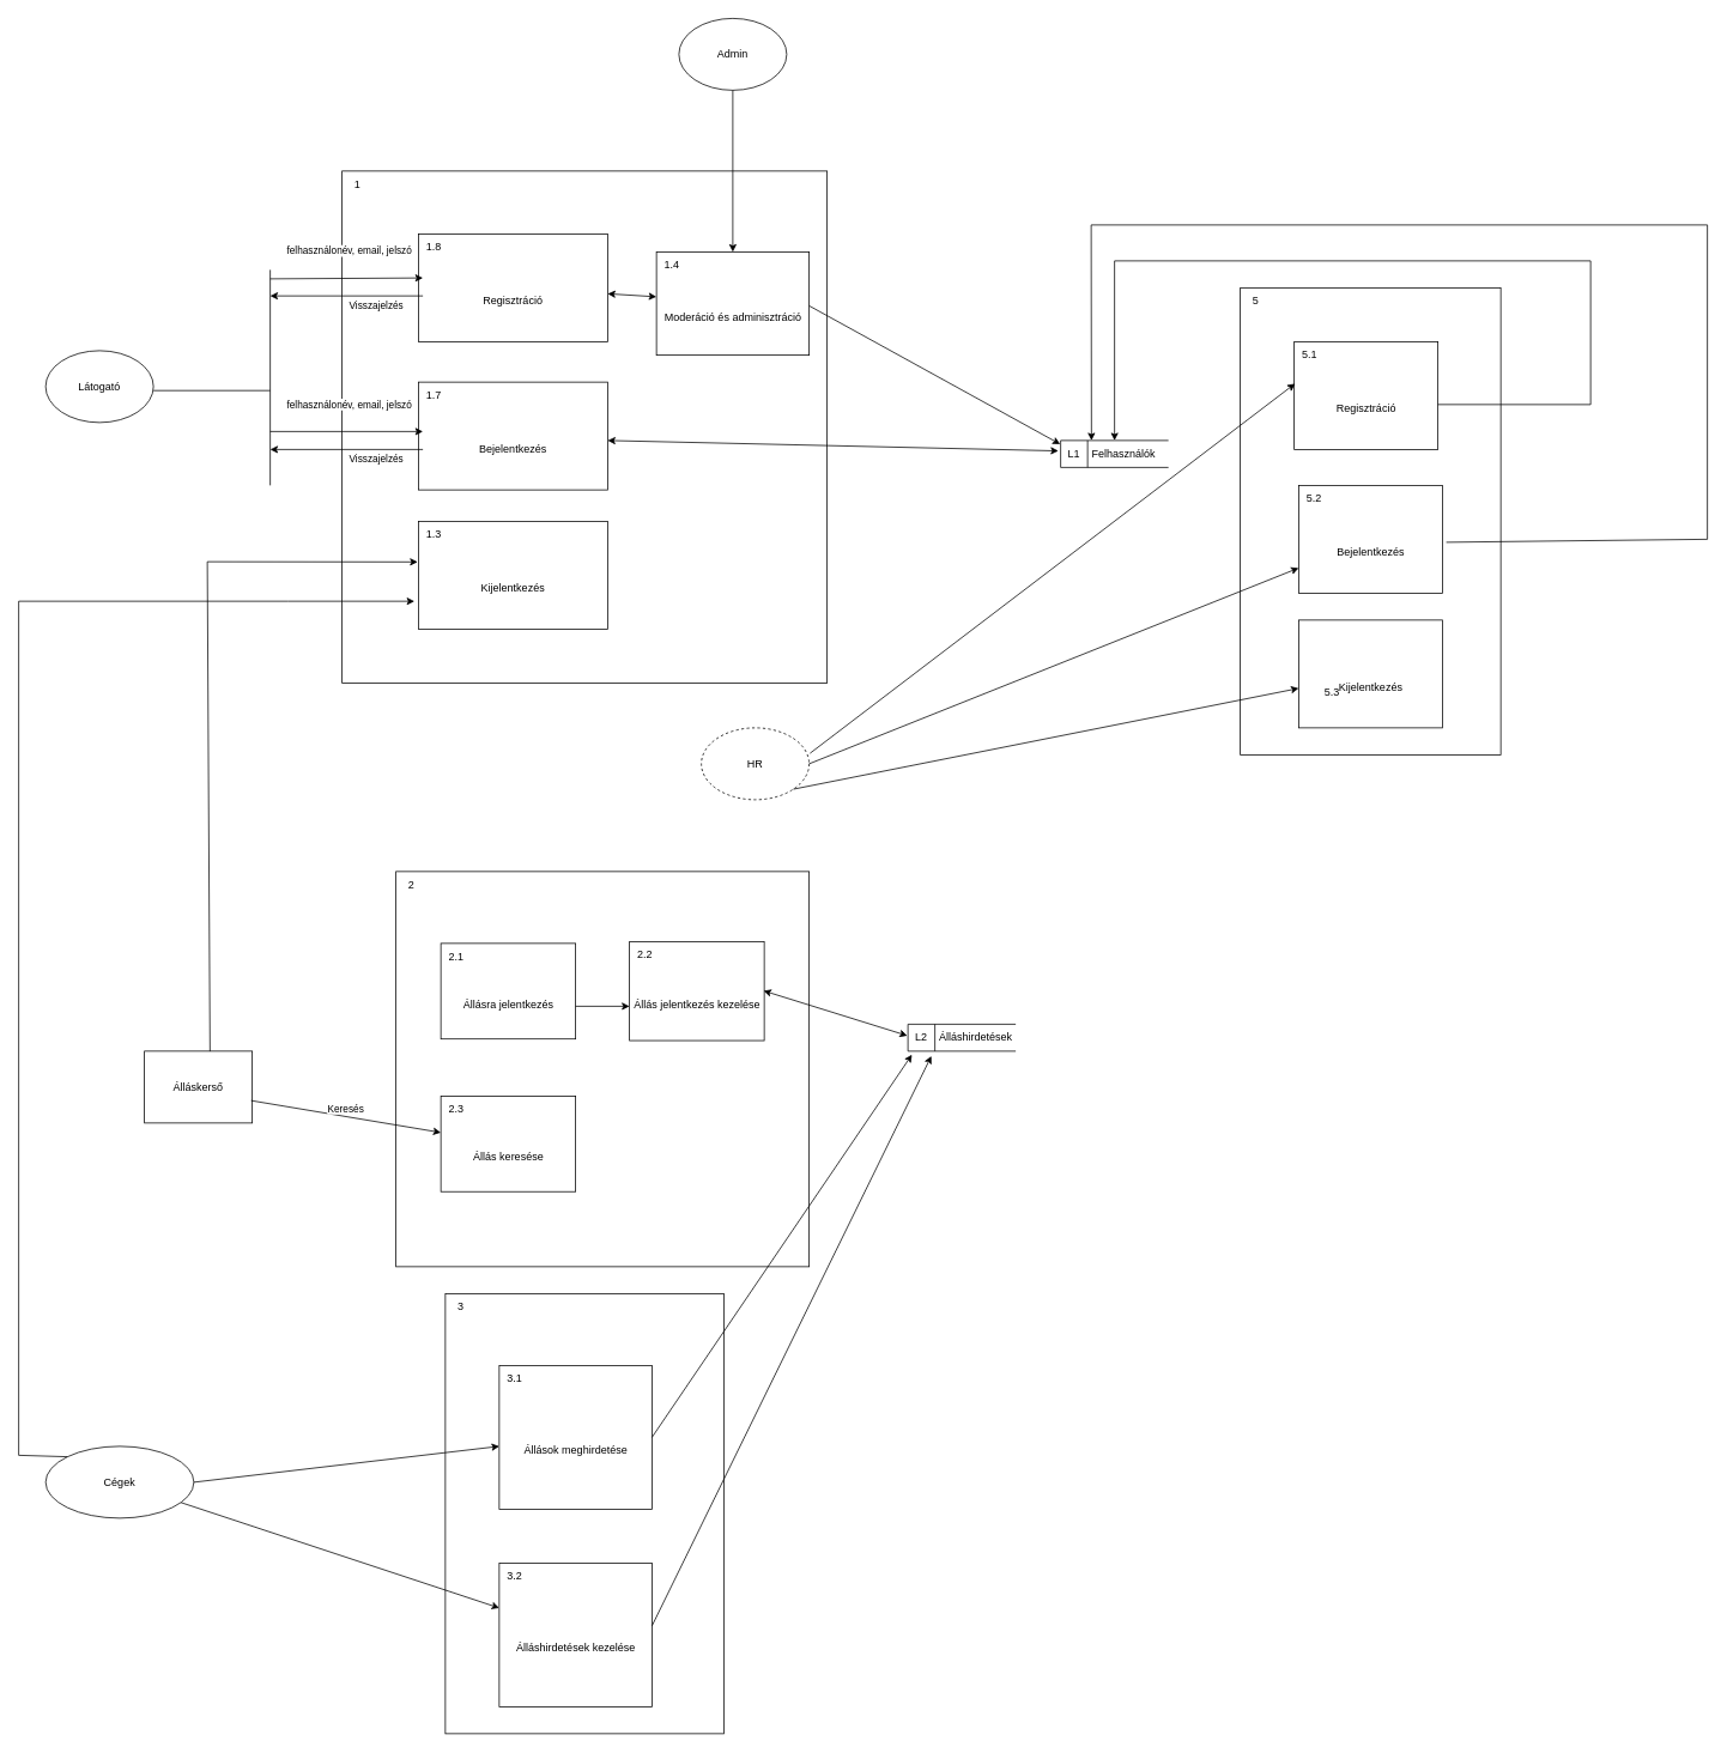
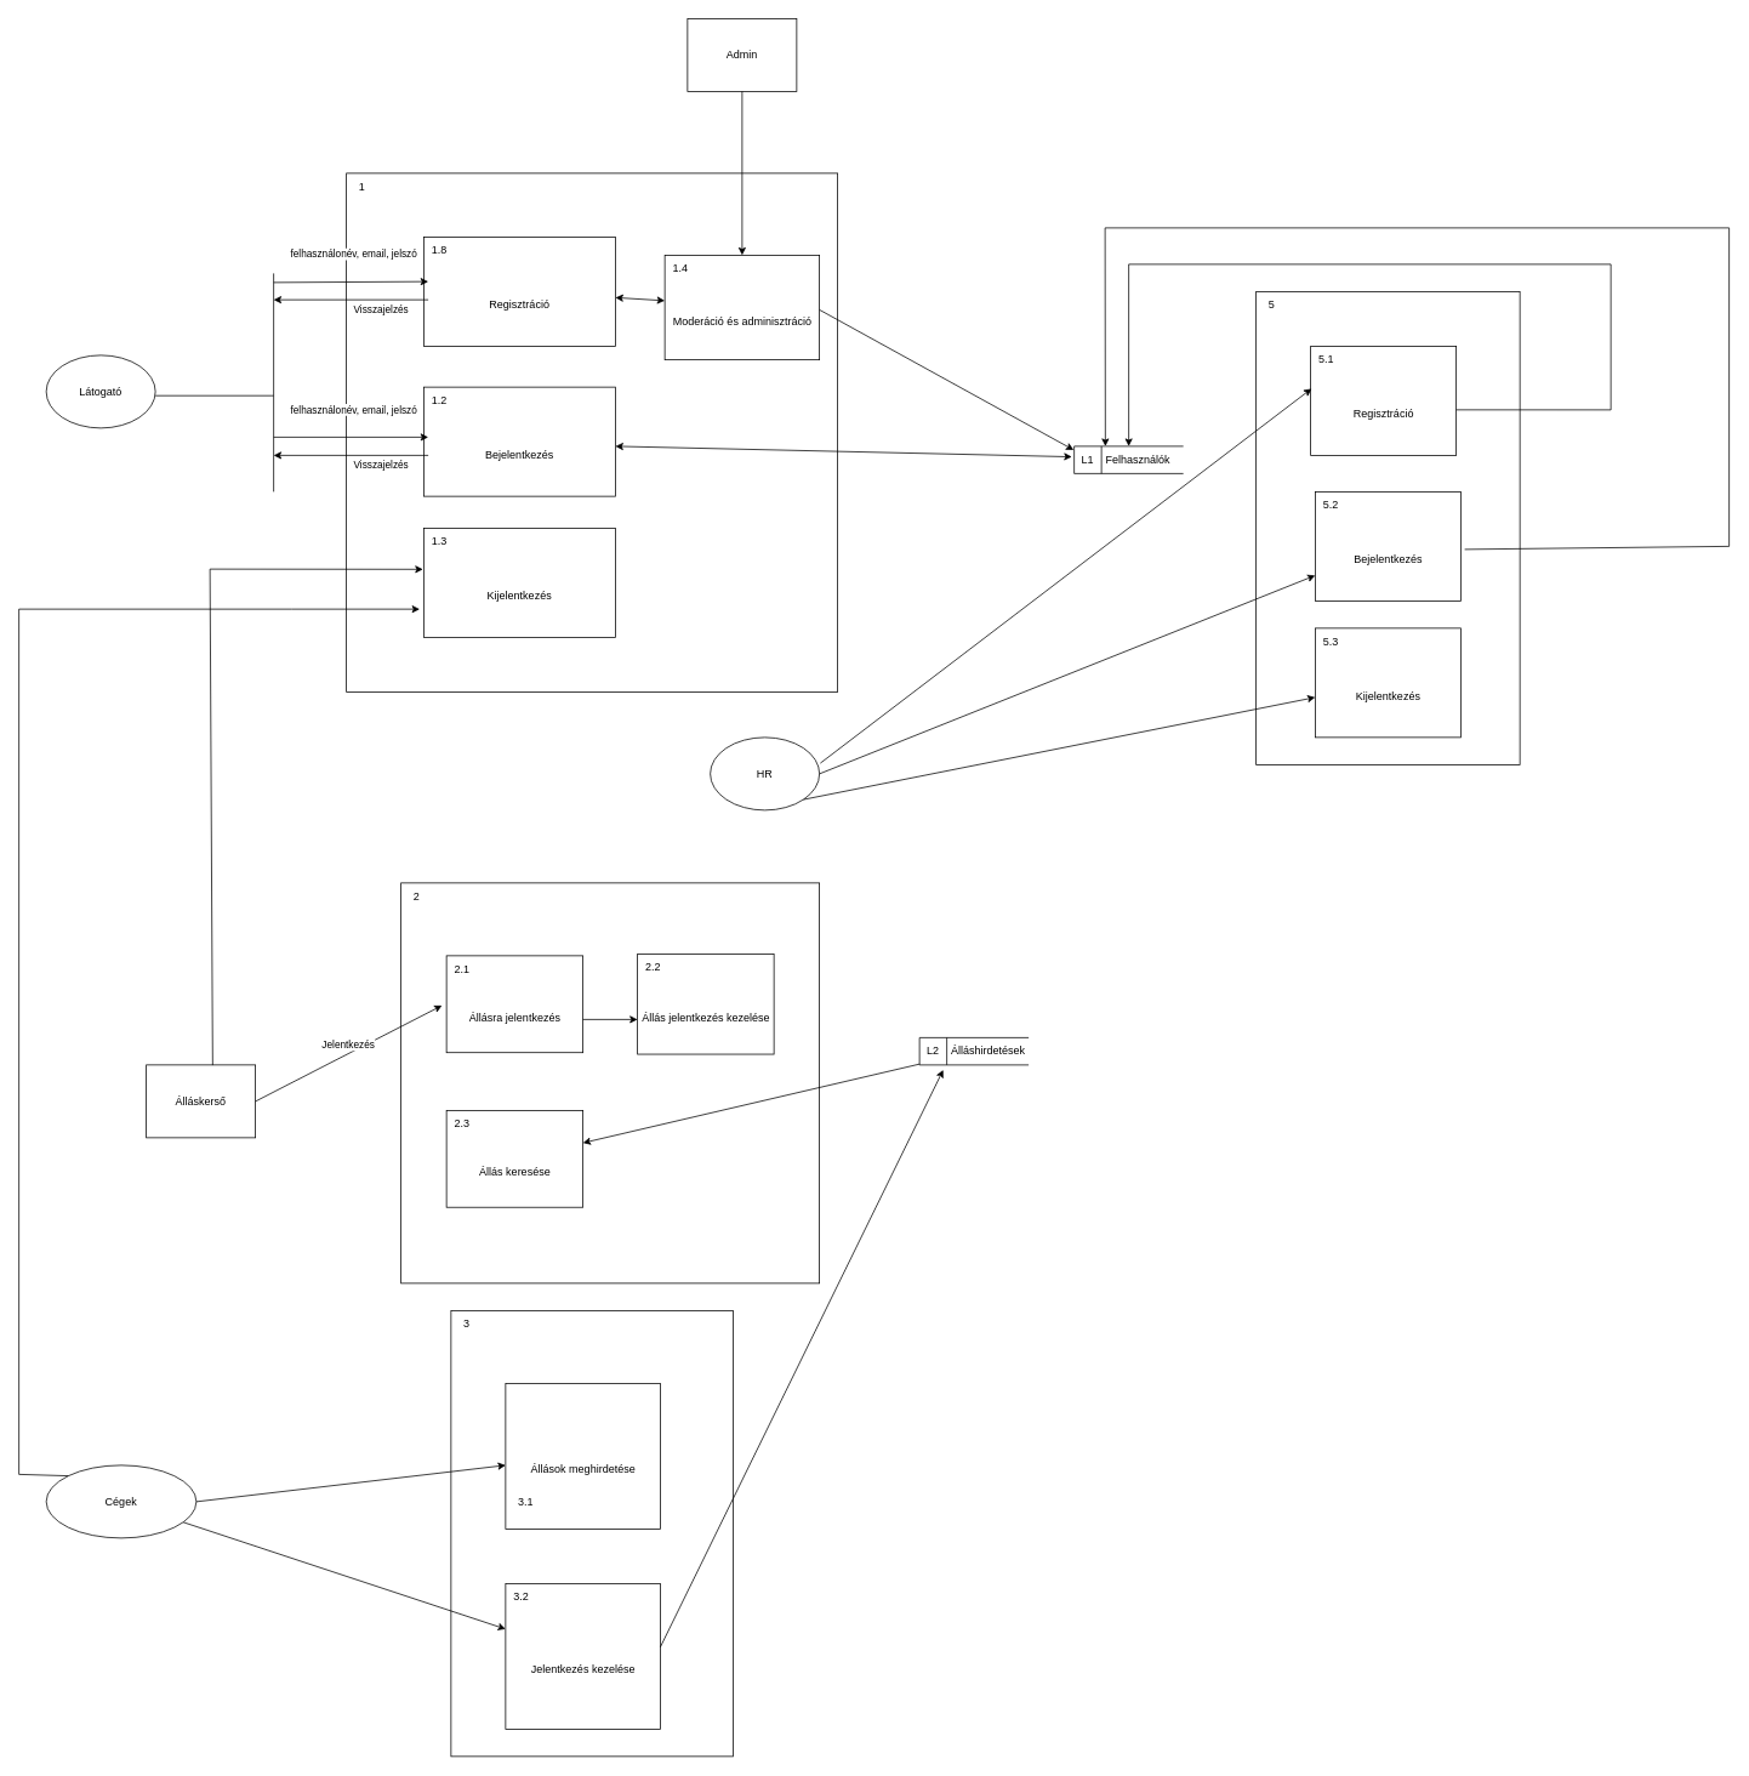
- <mxCell id="24" value="Admin" style="ellipse;whiteSpace=wrap;html=1;" vertex="1" parent="1"><mxGeometry x="755" y="20" width="120" height="80" as="geometry" /></mxCell>
+ <mxCell id="24" value="Admin" style="whiteSpace=wrap;html=1;rounded=0;" vertex="1" parent="1"><mxGeometry x="755" y="20" width="120" height="80" as="geometry" /></mxCell>
- <mxCell id="9" value="1.7" style="text;html=1;strokeColor=none;fillColor=none;align=center;verticalAlign=middle;whiteSpace=wrap;rounded=0;connectable=0;allowArrows=0;editable=1;movable=0;resizable=0;rotatable=0;deletable=0;locked=0;cloneable=0;" vertex="1" parent="8"><mxGeometry width="35" height="30" as="geometry" /></mxCell>
+ <mxCell id="9" value="1.2" style="text;html=1;strokeColor=none;fillColor=none;align=center;verticalAlign=middle;whiteSpace=wrap;rounded=0;connectable=0;allowArrows=0;editable=1;movable=0;resizable=0;rotatable=0;deletable=0;locked=0;cloneable=0;" vertex="1" parent="8"><mxGeometry width="35" height="30" as="geometry" /></mxCell>
- <mxCell id="78" value="5.3" style="text;html=1;strokeColor=none;fillColor=none;align=center;verticalAlign=middle;whiteSpace=wrap;rounded=0;connectable=0;allowArrows=0;editable=1;movable=0;resizable=0;rotatable=0;deletable=0;locked=0;cloneable=0;" vertex="1" parent="77"><mxGeometry x="20" y="65" width="35" height="30" as="geometry" /></mxCell>
+ <mxCell id="78" value="5.3" style="text;html=1;strokeColor=none;fillColor=none;align=center;verticalAlign=middle;whiteSpace=wrap;rounded=0;connectable=0;allowArrows=0;editable=1;movable=0;resizable=0;rotatable=0;deletable=0;locked=0;cloneable=0;" vertex="1" parent="77"><mxGeometry width="35" height="30" as="geometry" /></mxCell>
- <mxCell id="45" value="HR" style="ellipse;whiteSpace=wrap;html=1;dashed=1;" vertex="1" parent="1"><mxGeometry x="780" y="810" width="120" height="80" as="geometry" /></mxCell>
+ <mxCell id="45" value="HR" style="ellipse;whiteSpace=wrap;html=1;" vertex="1" parent="1"><mxGeometry x="780" y="810" width="120" height="80" as="geometry" /></mxCell>
- <mxCell id="65" value="" style="endArrow=classic;startArrow=classic;html=1;rounded=0;verticalAlign=bottom;entryX=-0.006;entryY=0.425;entryDx=0;entryDy=0;entryPerimeter=0;exitX=0.995;exitY=0.496;exitDx=0;exitDy=0;exitPerimeter=0;" edge="1" parent="1" source="38" target="42"><mxGeometry width="50" height="50" relative="1" as="geometry"><mxPoint x="790" y="1100" as="sourcePoint" /><mxPoint x="910" y="1100" as="targetPoint" /></mxGeometry></mxCell>
+ <mxCell id="48" value="Jelentkezés" style="endArrow=classic;html=1;rounded=0;verticalAlign=bottom;exitX=1;exitY=0.5;exitDx=0;exitDy=0;entryX=-0.033;entryY=0.514;entryDx=0;entryDy=0;entryPerimeter=0;" edge="1" parent="1" source="21" target="32"><mxGeometry width="50" height="50" relative="1" as="geometry"><mxPoint x="280" y="1265.49" as="sourcePoint" /><mxPoint x="555" y="1181.289" as="targetPoint" /></mxGeometry></mxCell>
+ <mxCell id="50" value="" style="endArrow=classic;html=1;rounded=0;verticalAlign=bottom;" edge="1" parent="1" source="42" target="35"><mxGeometry width="50" height="50" relative="1" as="geometry"><mxPoint x="718.446" y="1340.452" as="sourcePoint" /><mxPoint x="1130" y="1320" as="targetPoint" /></mxGeometry></mxCell>
- <mxCell id="49" value="Keresés" style="endArrow=classic;html=1;rounded=0;verticalAlign=bottom;exitX=0.989;exitY=0.688;exitDx=0;exitDy=0;exitPerimeter=0;" edge="1" parent="1" source="21" target="35"><mxGeometry width="50" height="50" relative="1" as="geometry"><mxPoint x="290" y="1220" as="sourcePoint" /><mxPoint x="555" y="1321.944" as="targetPoint" /></mxGeometry></mxCell>
- <mxCell id="64" value="" style="endArrow=classic;html=1;rounded=0;verticalAlign=bottom;entryX=0.037;entryY=1.131;entryDx=0;entryDy=0;entryPerimeter=0;exitX=1;exitY=0.5;exitDx=0;exitDy=0;exitPerimeter=0;" edge="1" parent="1" source="57" target="42"><mxGeometry width="50" height="50" relative="1" as="geometry"><mxPoint x="1450" y="960" as="sourcePoint" /><mxPoint x="1065.44" y="1230.26" as="targetPoint" /></mxGeometry></mxCell>
- <mxCell id="58" value="3.1" style="text;html=1;strokeColor=none;fillColor=none;align=center;verticalAlign=middle;whiteSpace=wrap;rounded=0;connectable=0;allowArrows=0;editable=1;movable=0;resizable=0;rotatable=0;deletable=0;locked=0;cloneable=0;" vertex="1" parent="57"><mxGeometry width="35" height="30" as="geometry" /></mxCell>
+ <mxCell id="58" value="3.1" style="text;html=1;strokeColor=none;fillColor=none;align=center;verticalAlign=middle;whiteSpace=wrap;rounded=0;connectable=0;allowArrows=0;editable=1;movable=0;resizable=0;rotatable=0;deletable=0;locked=0;cloneable=0;" vertex="1" parent="57"><mxGeometry x="5" y="115" width="35" height="30" as="geometry" /></mxCell>
- <mxCell id="54" value="Álláshirdetések kezelése" style="html=1;dashed=0;whitespace=wrap;shape=mxgraph.dfd.process2;align=center;container=1;collapsible=0;spacingTop=30;" vertex="1" parent="51"><mxGeometry x="60" y="300" width="170" height="160" as="geometry" /></mxCell>
+ <mxCell id="54" value="Jelentkezés kezelése" style="html=1;dashed=0;whitespace=wrap;shape=mxgraph.dfd.process2;align=center;container=1;collapsible=0;spacingTop=30;" vertex="1" parent="51"><mxGeometry x="60" y="300" width="170" height="160" as="geometry" /></mxCell>
